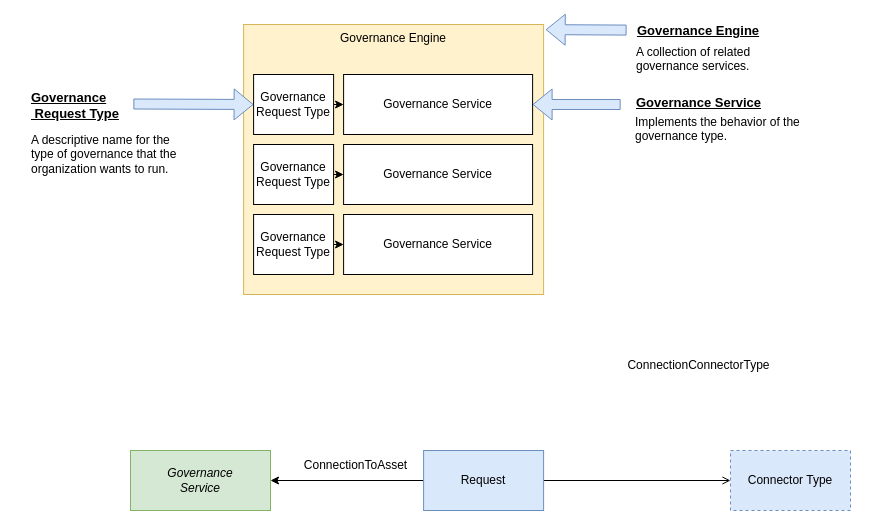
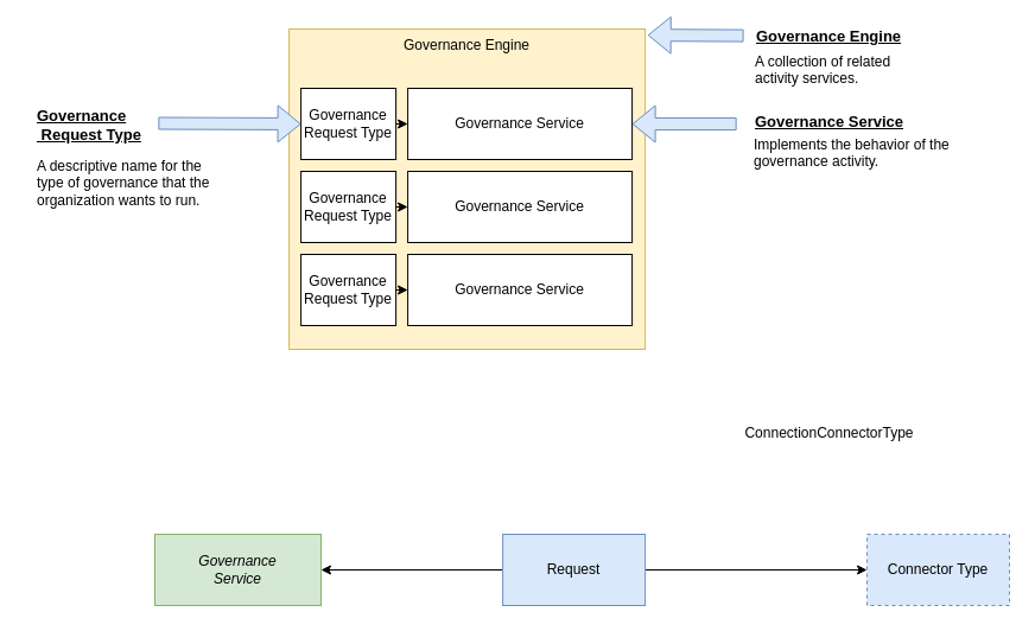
- <mxCell id="4" value="A collection of related&lt;br&gt;governance services." style="text;html=1;resizable=0;points=[];autosize=1;align=left;verticalAlign=top;spacingTop=0;spacingLeft=9;" parent="1" vertex="1"><mxGeometry x="625.1" y="38" width="140" height="30" as="geometry" /></mxCell>
+ <mxCell id="4" value="A collection of related&lt;br&gt;activity services." style="text;html=1;resizable=0;points=[];autosize=1;align=left;verticalAlign=top;spacingTop=0;spacingLeft=9;" parent="1" vertex="1"><mxGeometry x="625.1" y="38" width="140" height="30" as="geometry" /></mxCell>
- <mxCell id="5" value="Implements the behavior of the&lt;br&gt;governance type.&amp;nbsp;" style="text;html=1;resizable=0;points=[];autosize=1;align=left;verticalAlign=top;spacingTop=0;spacingLeft=9;" parent="1" vertex="1"><mxGeometry x="624.1" y="108" width="190" height="30" as="geometry" /></mxCell>
+ <mxCell id="5" value="Implements the behavior of the&lt;br&gt;governance activity.&amp;nbsp;" style="text;html=1;resizable=0;points=[];autosize=1;align=left;verticalAlign=top;spacingTop=0;spacingLeft=9;" parent="1" vertex="1"><mxGeometry x="624.1" y="108" width="190" height="30" as="geometry" /></mxCell>
- <mxCell id="27" value="ConnectionToAsset" style="text;html=1;align=center;verticalAlign=middle;resizable=0;points=[];autosize=1;strokeColor=none;fillColor=none;fontColor=#000000;" parent="1" vertex="1"><mxGeometry x="290" y="450" width="130" height="30" as="geometry" /></mxCell>
- <mxCell id="22" style="edgeStyle=orthogonalEdgeStyle;rounded=0;orthogonalLoop=1;jettySize=auto;html=1;exitX=1;exitY=0.5;exitDx=0;exitDy=0;fontColor=#000000;endArrow=open;" parent="1" source="24" target="25" edge="1"><mxGeometry relative="1" as="geometry" /></mxCell>
+ <mxCell id="22" style="edgeStyle=orthogonalEdgeStyle;rounded=0;orthogonalLoop=1;jettySize=auto;html=1;exitX=1;exitY=0.5;exitDx=0;exitDy=0;fontColor=#000000;" parent="1" source="24" target="25" edge="1"><mxGeometry relative="1" as="geometry" /></mxCell>
